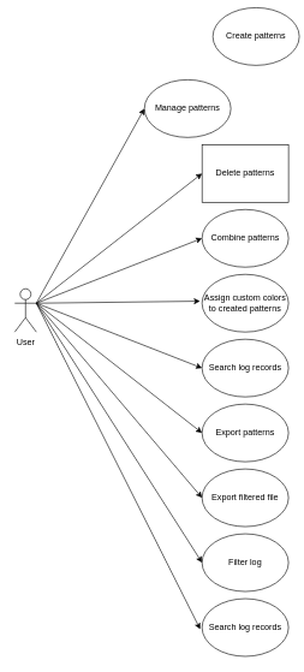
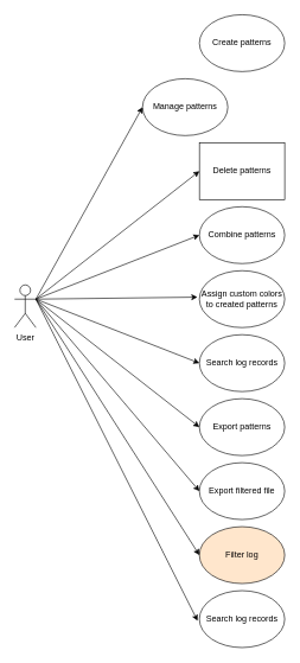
- <mxCell id="6" value="Create patterns" style="ellipse;whiteSpace=wrap;html=1;" parent="1" vertex="1"><mxGeometry x="295" y="10" width="120" height="80" as="geometry" /></mxCell>
+ <mxCell id="6" value="Create patterns" style="ellipse;whiteSpace=wrap;html=1;" parent="1" vertex="1"><mxGeometry x="280" y="20" width="120" height="80" as="geometry" /></mxCell>
- <mxCell id="7" value="Filter log" style="ellipse;whiteSpace=wrap;html=1;" parent="1" vertex="1"><mxGeometry x="280" y="740" width="120" height="80" as="geometry" /></mxCell>
+ <mxCell id="7" value="Filter log" style="ellipse;whiteSpace=wrap;html=1;fillColor=#ffe6cc;" parent="1" vertex="1"><mxGeometry x="280" y="740" width="120" height="80" as="geometry" /></mxCell>
